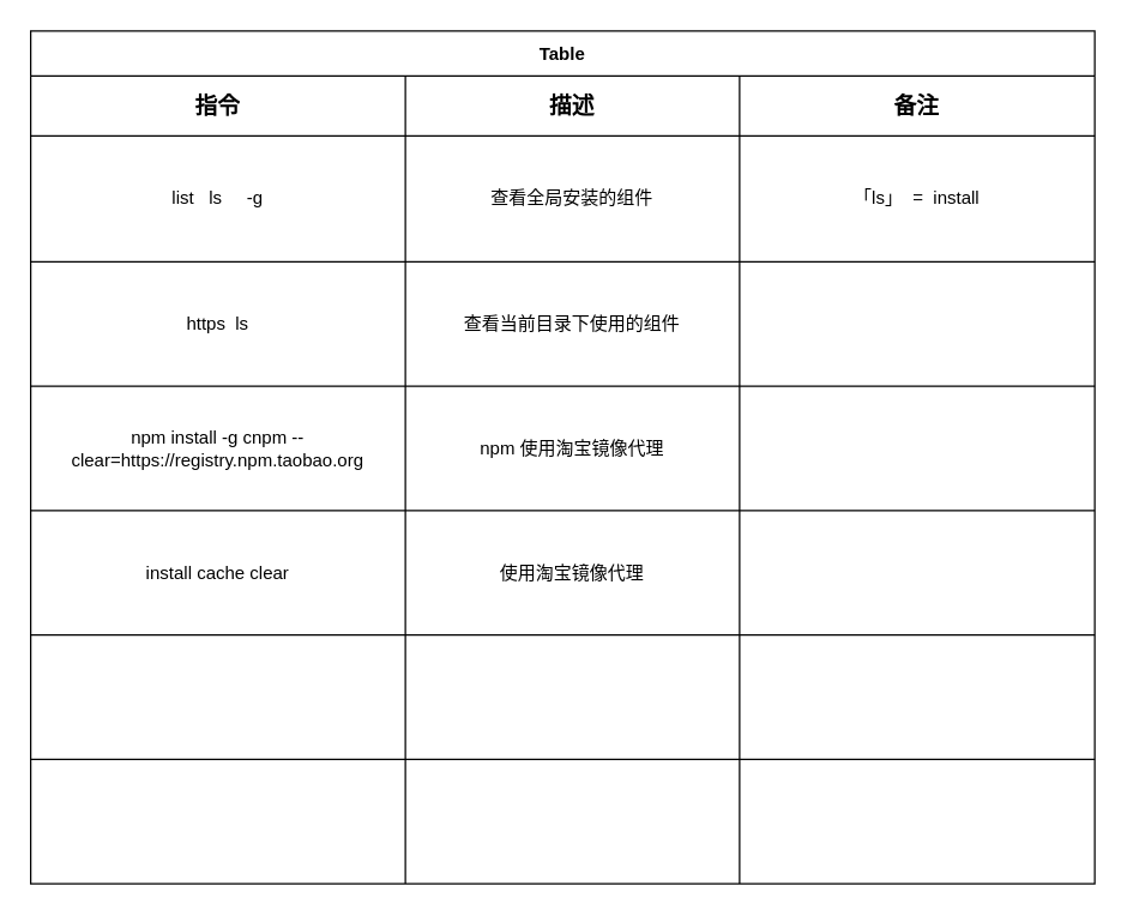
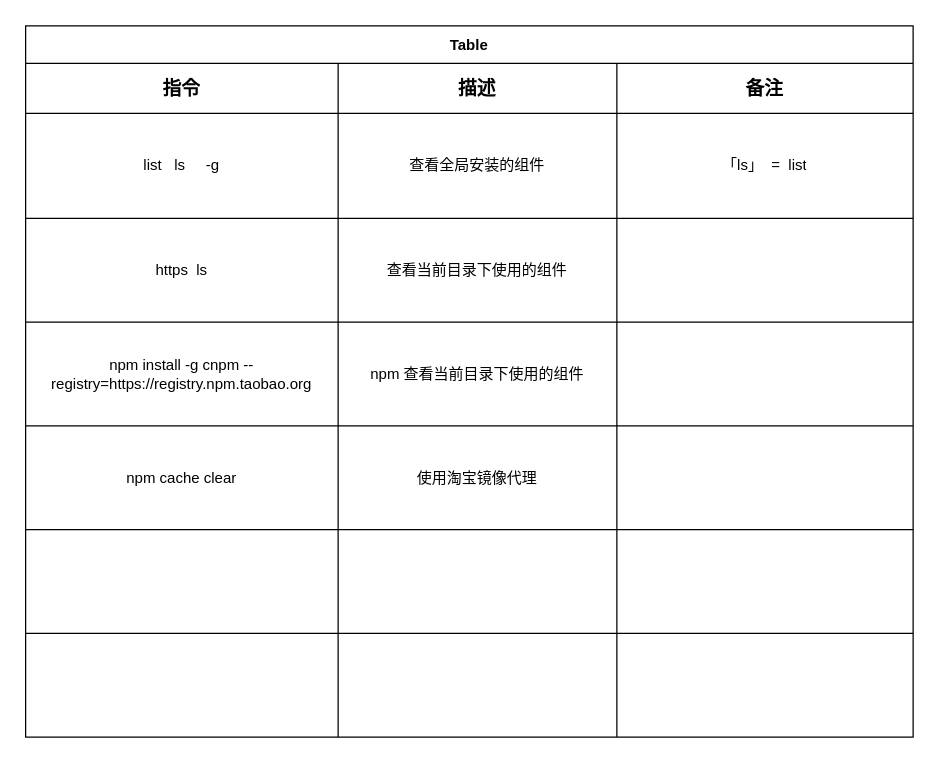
- <mxCell id="10" value="「ls」&amp;nbsp; =&amp;nbsp; install" style="shape=partialRectangle;html=1;whiteSpace=wrap;connectable=0;fillColor=none;top=0;left=0;bottom=0;right=0;overflow=hidden;" parent="7" vertex="1"><mxGeometry x="473" width="237" height="84" as="geometry"><mxRectangle width="237" height="84" as="alternateBounds" /></mxGeometry></mxCell>
+ <mxCell id="10" value="「ls」&amp;nbsp; =&amp;nbsp; list" style="shape=partialRectangle;html=1;whiteSpace=wrap;connectable=0;fillColor=none;top=0;left=0;bottom=0;right=0;overflow=hidden;" parent="7" vertex="1"><mxGeometry x="473" width="237" height="84" as="geometry"><mxRectangle width="237" height="84" as="alternateBounds" /></mxGeometry></mxCell>
- <mxCell id="16" value="npm install -g cnpm --clear=https://registry.npm.taobao.org" style="shape=partialRectangle;html=1;whiteSpace=wrap;connectable=0;fillColor=none;top=0;left=0;bottom=0;right=0;overflow=hidden;" parent="15" vertex="1"><mxGeometry width="250" height="83" as="geometry"><mxRectangle width="250" height="83" as="alternateBounds" /></mxGeometry></mxCell>
+ <mxCell id="16" value="npm install -g cnpm --registry=https://registry.npm.taobao.org" style="shape=partialRectangle;html=1;whiteSpace=wrap;connectable=0;fillColor=none;top=0;left=0;bottom=0;right=0;overflow=hidden;" parent="15" vertex="1"><mxGeometry width="250" height="83" as="geometry"><mxRectangle width="250" height="83" as="alternateBounds" /></mxGeometry></mxCell>
- <mxCell id="17" value="npm 使用淘宝镜像代理" style="shape=partialRectangle;html=1;whiteSpace=wrap;connectable=0;fillColor=none;top=0;left=0;bottom=0;right=0;overflow=hidden;" parent="15" vertex="1"><mxGeometry x="250" width="223" height="83" as="geometry"><mxRectangle width="223" height="83" as="alternateBounds" /></mxGeometry></mxCell>
+ <mxCell id="17" value="npm 查看当前目录下使用的组件" style="shape=partialRectangle;html=1;whiteSpace=wrap;connectable=0;fillColor=none;top=0;left=0;bottom=0;right=0;overflow=hidden;" parent="15" vertex="1"><mxGeometry x="250" width="223" height="83" as="geometry"><mxRectangle width="223" height="83" as="alternateBounds" /></mxGeometry></mxCell>
- <mxCell id="20" value="install cache clear" style="shape=partialRectangle;html=1;whiteSpace=wrap;connectable=0;fillColor=none;top=0;left=0;bottom=0;right=0;overflow=hidden;" parent="19" vertex="1"><mxGeometry width="250" height="83" as="geometry"><mxRectangle width="250" height="83" as="alternateBounds" /></mxGeometry></mxCell>
+ <mxCell id="20" value="npm cache clear" style="shape=partialRectangle;html=1;whiteSpace=wrap;connectable=0;fillColor=none;top=0;left=0;bottom=0;right=0;overflow=hidden;" parent="19" vertex="1"><mxGeometry width="250" height="83" as="geometry"><mxRectangle width="250" height="83" as="alternateBounds" /></mxGeometry></mxCell>
